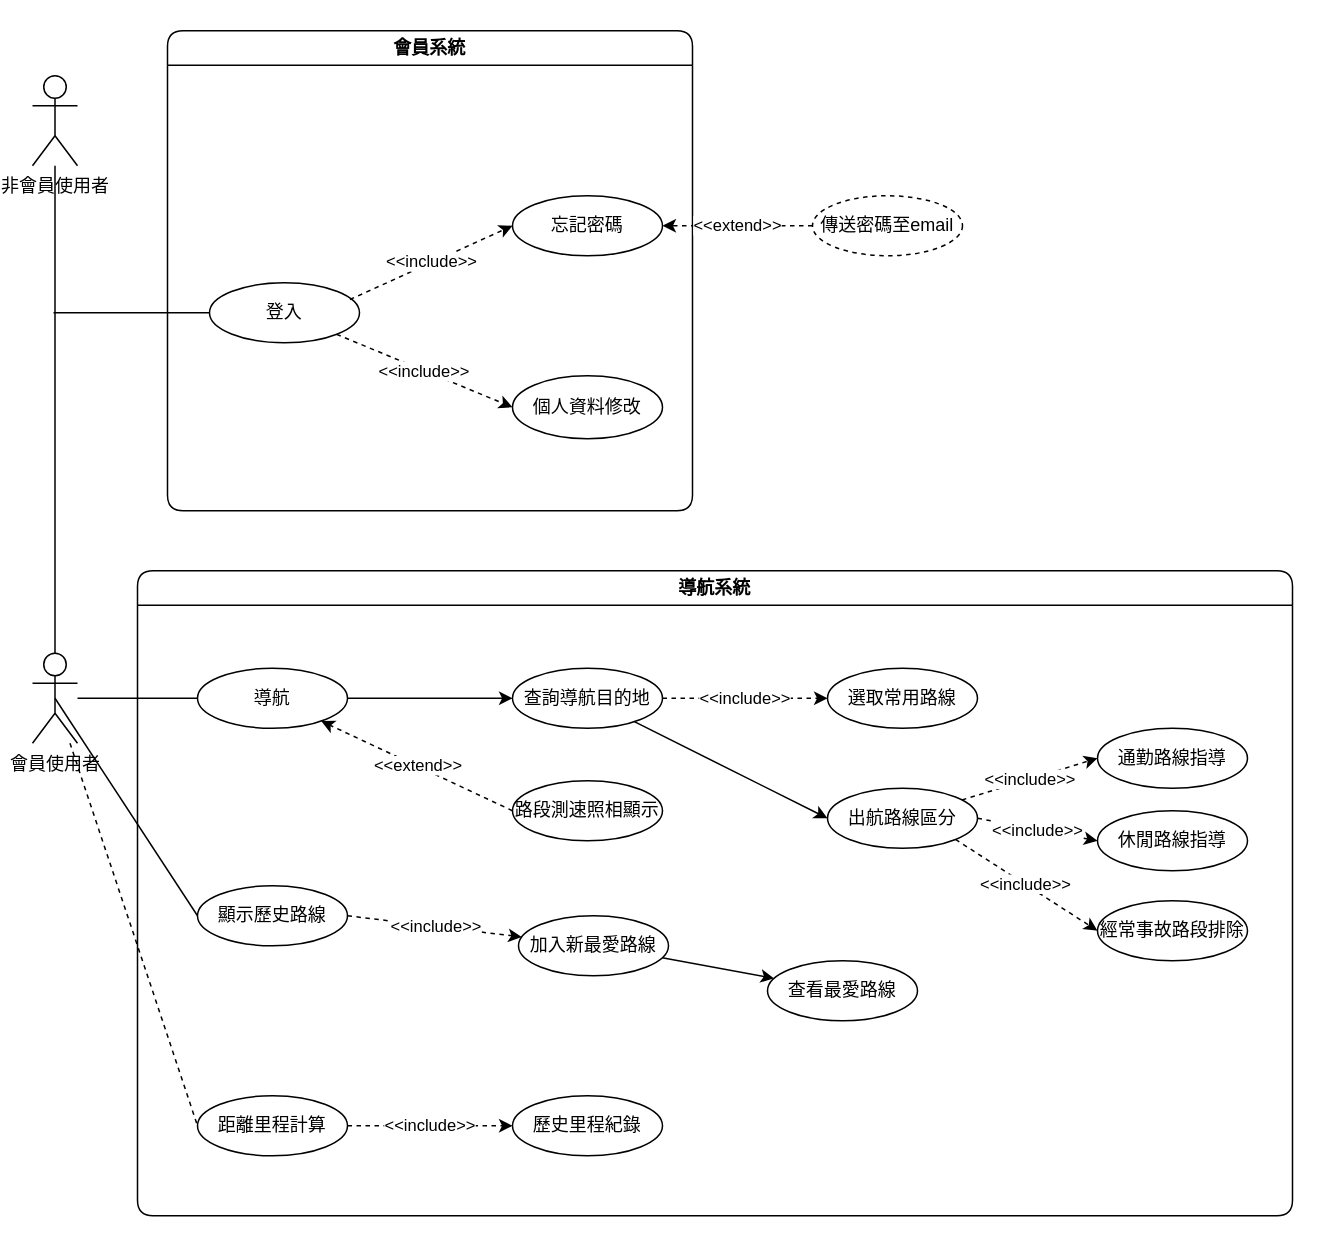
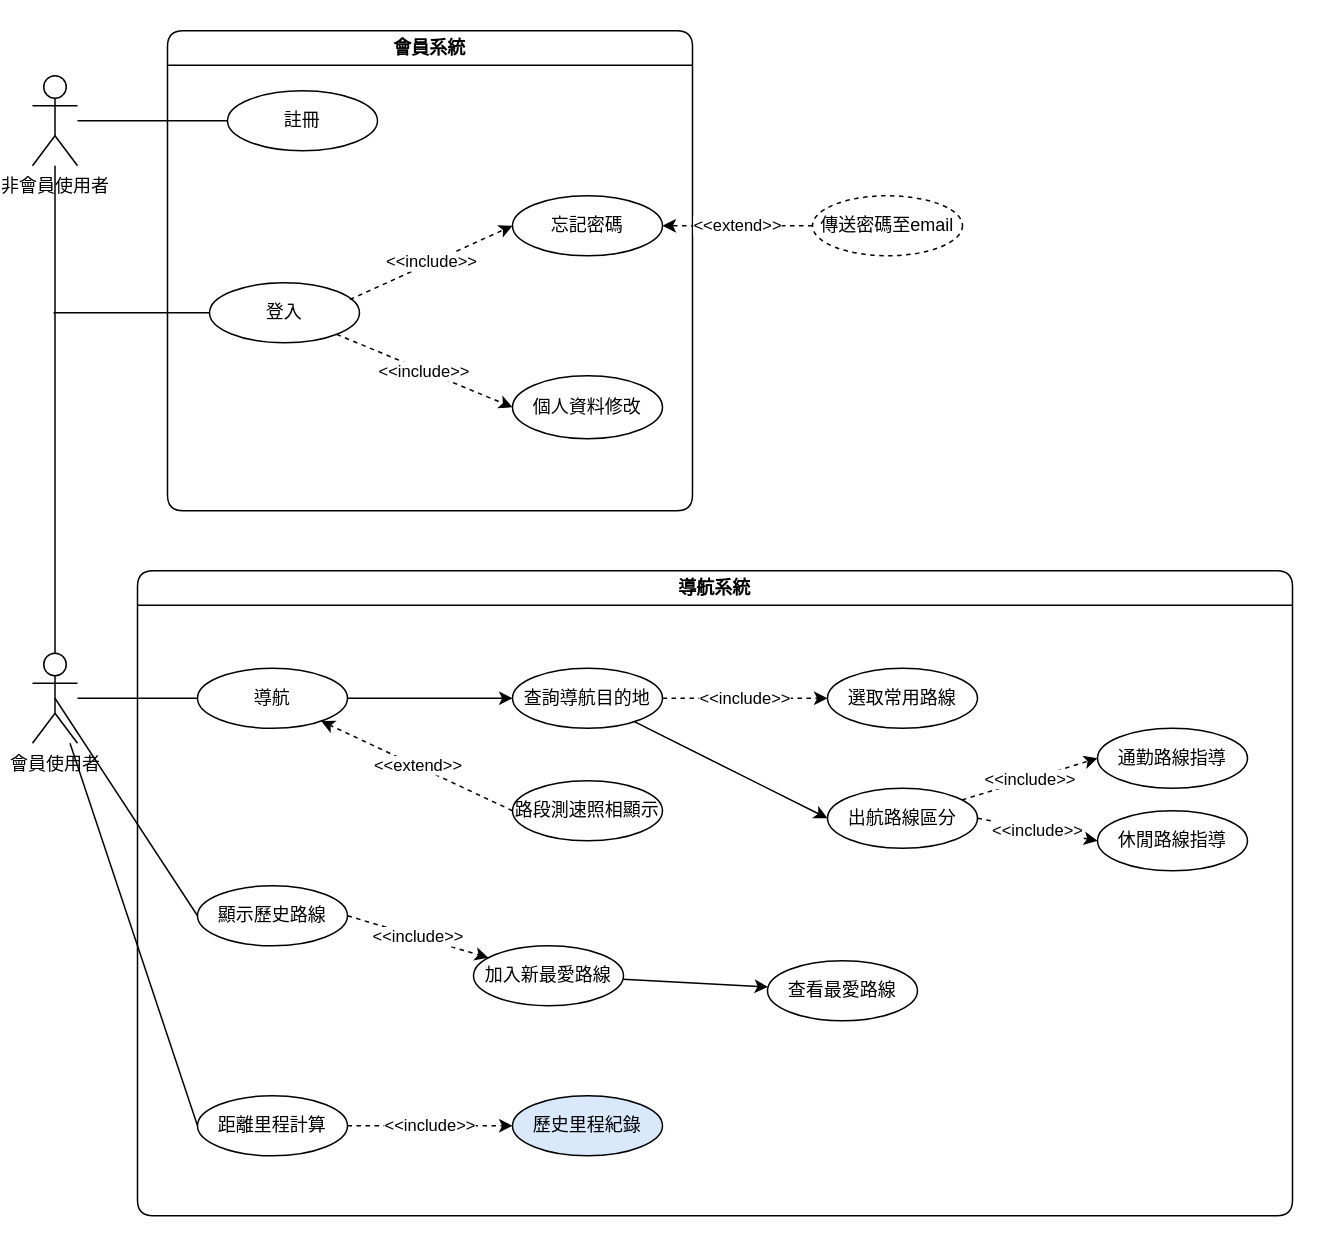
+ <mxCell id="18" value="" style="endArrow=none;html=1;rounded=0;endFill=0;" edge="1" parent="1" source="2" target="7"><mxGeometry width="50" height="50" relative="1" as="geometry"><mxPoint x="75" y="210" as="sourcePoint" /><mxPoint x="125" y="160" as="targetPoint" /></mxGeometry></mxCell>
+ <mxCell id="7" value="註冊" style="ellipse;whiteSpace=wrap;html=1;" vertex="1" parent="1"><mxGeometry x="150" y="60" width="100" height="40" as="geometry" /></mxCell>
- <mxCell id="4" style="rounded=0;orthogonalLoop=1;jettySize=auto;html=1;endArrow=none;endFill=0;entryX=0;entryY=0.5;entryDx=0;entryDy=0;dashed=1;" edge="1" parent="1" source="6" target="34"><mxGeometry relative="1" as="geometry" /></mxCell>
+ <mxCell id="4" style="rounded=0;orthogonalLoop=1;jettySize=auto;html=1;endArrow=none;endFill=0;entryX=0;entryY=0.5;entryDx=0;entryDy=0;" edge="1" parent="1" source="6" target="34"><mxGeometry relative="1" as="geometry" /></mxCell>
- <mxCell id="42" value="&amp;lt;&amp;lt;include&amp;gt;&amp;gt;" style="rounded=0;orthogonalLoop=1;jettySize=auto;html=1;dashed=1;exitX=1;exitY=1;exitDx=0;exitDy=0;entryX=0;entryY=0.5;entryDx=0;entryDy=0;" edge="1" parent="1" source="15" target="32"><mxGeometry relative="1" as="geometry"><mxPoint x="651.51" y="698.56" as="sourcePoint" /><mxPoint x="549.999" y="639.996" as="targetPoint" /></mxGeometry></mxCell>
- <mxCell id="32" value="經常事故路段排除" style="ellipse;whiteSpace=wrap;html=1;" vertex="1" parent="1"><mxGeometry x="730" y="600" width="100" height="40" as="geometry" /></mxCell>
- <mxCell id="40" value="加入新最愛路線" style="ellipse;whiteSpace=wrap;html=1;" vertex="1" parent="36"><mxGeometry x="254" y="230" width="100" height="40" as="geometry" /></mxCell>
+ <mxCell id="40" value="加入新最愛路線" style="ellipse;whiteSpace=wrap;html=1;" vertex="1" parent="36"><mxGeometry x="224" y="250" width="100" height="40" as="geometry" /></mxCell>
- <mxCell id="35" value="歷史里程紀錄" style="ellipse;whiteSpace=wrap;html=1;" vertex="1" parent="1"><mxGeometry x="340" y="730" width="100" height="40" as="geometry" /></mxCell>
+ <mxCell id="35" value="歷史里程紀錄" style="ellipse;whiteSpace=wrap;html=1;fillColor=#dae8fc;" vertex="1" parent="1"><mxGeometry x="340" y="730" width="100" height="40" as="geometry" /></mxCell>
